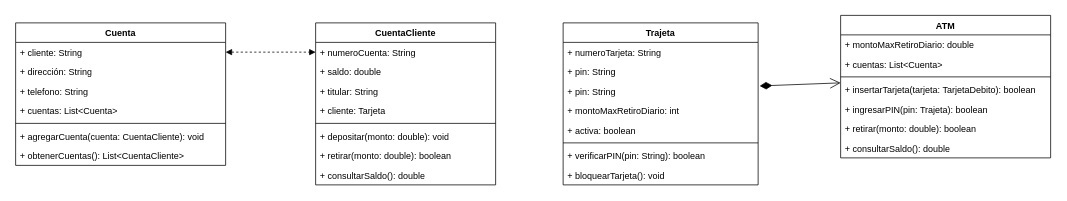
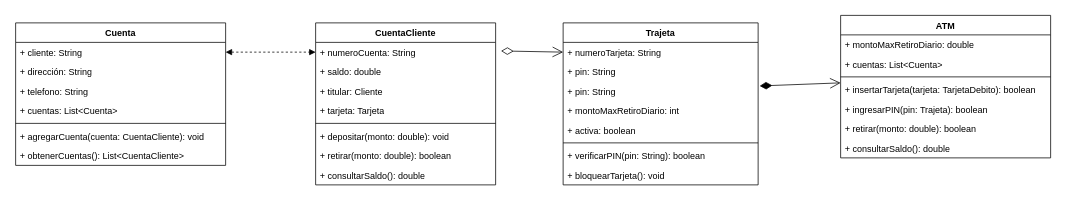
+ <mxCell id="29" value="" style="endArrow=open;html=1;endSize=12;startArrow=diamondThin;startSize=14;startFill=0;align=left;verticalAlign=bottom;rounded=0;exitX=1.03;exitY=0.44;exitDx=0;exitDy=0;exitPerimeter=0;entryX=0;entryY=0.5;entryDx=0;entryDy=0;" parent="1" source="11" target="21" edge="1"><mxGeometry x="-0.064" y="6" relative="1" as="geometry"><mxPoint x="470" y="280" as="sourcePoint" /><mxPoint x="630" y="280" as="targetPoint" /><mxPoint as="offset" /></mxGeometry></mxCell>
- <mxCell id="13" value="+ titular: String" style="text;strokeColor=none;fillColor=none;align=left;verticalAlign=top;spacingLeft=4;spacingRight=4;overflow=hidden;rotatable=0;points=[[0,0.5],[1,0.5]];portConstraint=eastwest;whiteSpace=wrap;html=1;" parent="10" vertex="1"><mxGeometry y="78" width="240" height="26" as="geometry" /></mxCell>
+ <mxCell id="13" value="+ titular: Cliente" style="text;strokeColor=none;fillColor=none;align=left;verticalAlign=top;spacingLeft=4;spacingRight=4;overflow=hidden;rotatable=0;points=[[0,0.5],[1,0.5]];portConstraint=eastwest;whiteSpace=wrap;html=1;" parent="10" vertex="1"><mxGeometry y="78" width="240" height="26" as="geometry" /></mxCell>
- <mxCell id="14" value="+ cliente: Tarjeta" style="text;strokeColor=none;fillColor=none;align=left;verticalAlign=top;spacingLeft=4;spacingRight=4;overflow=hidden;rotatable=0;points=[[0,0.5],[1,0.5]];portConstraint=eastwest;whiteSpace=wrap;html=1;" parent="10" vertex="1"><mxGeometry y="104" width="240" height="26" as="geometry" /></mxCell>
+ <mxCell id="14" value="+ tarjeta: Tarjeta" style="text;strokeColor=none;fillColor=none;align=left;verticalAlign=top;spacingLeft=4;spacingRight=4;overflow=hidden;rotatable=0;points=[[0,0.5],[1,0.5]];portConstraint=eastwest;whiteSpace=wrap;html=1;" parent="10" vertex="1"><mxGeometry y="104" width="240" height="26" as="geometry" /></mxCell>
